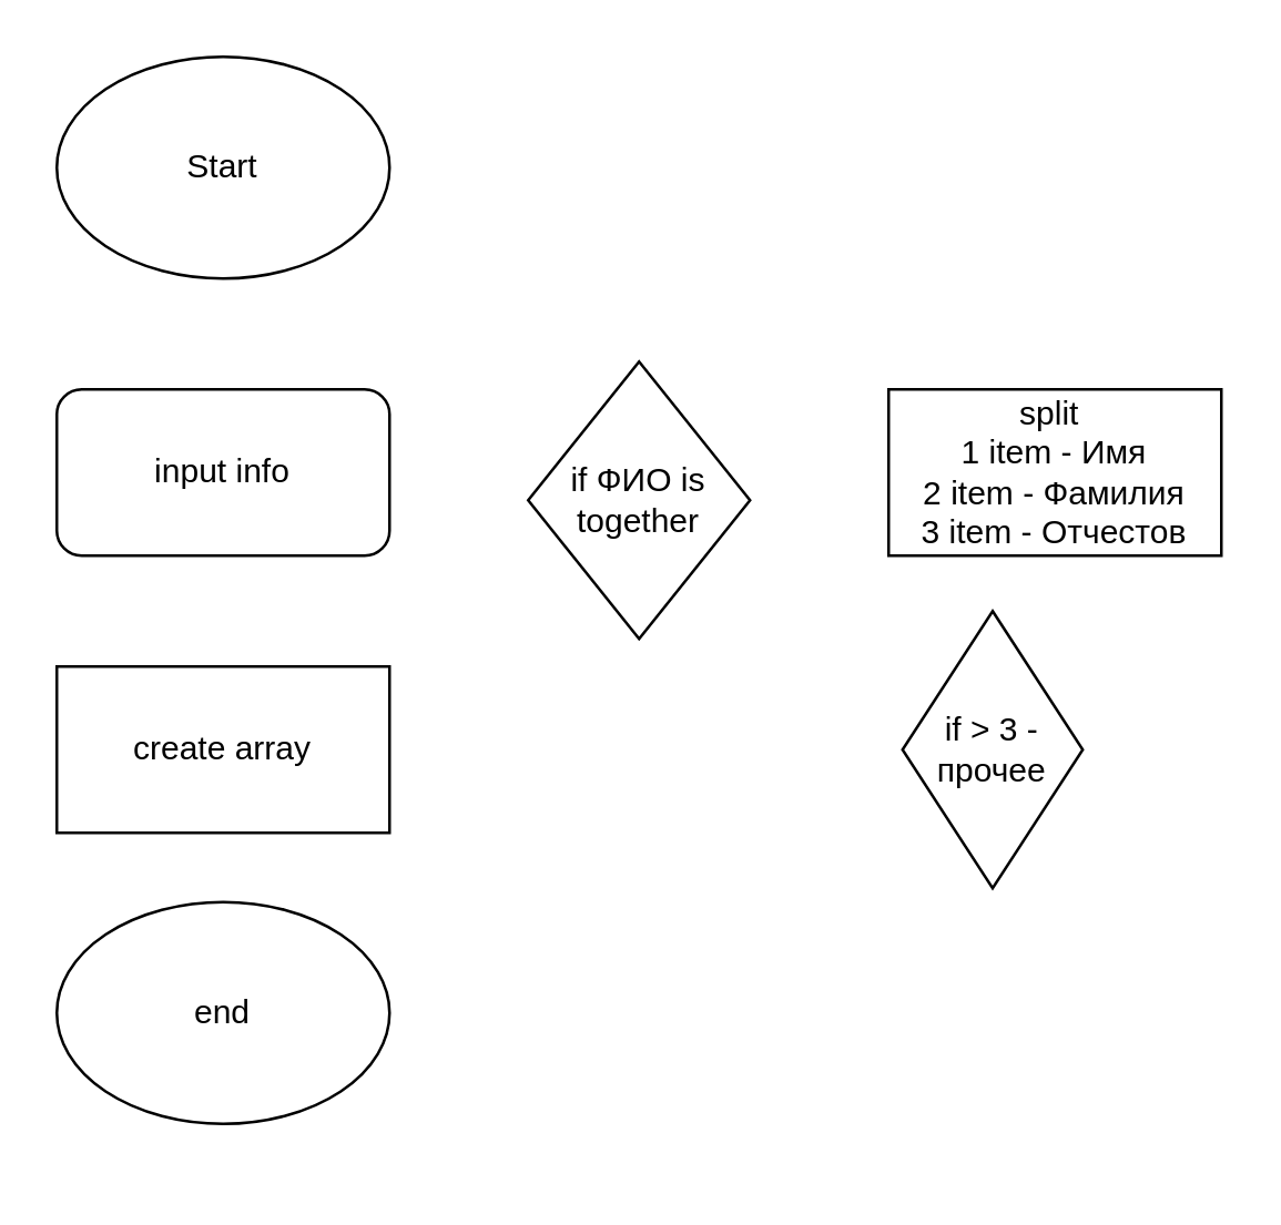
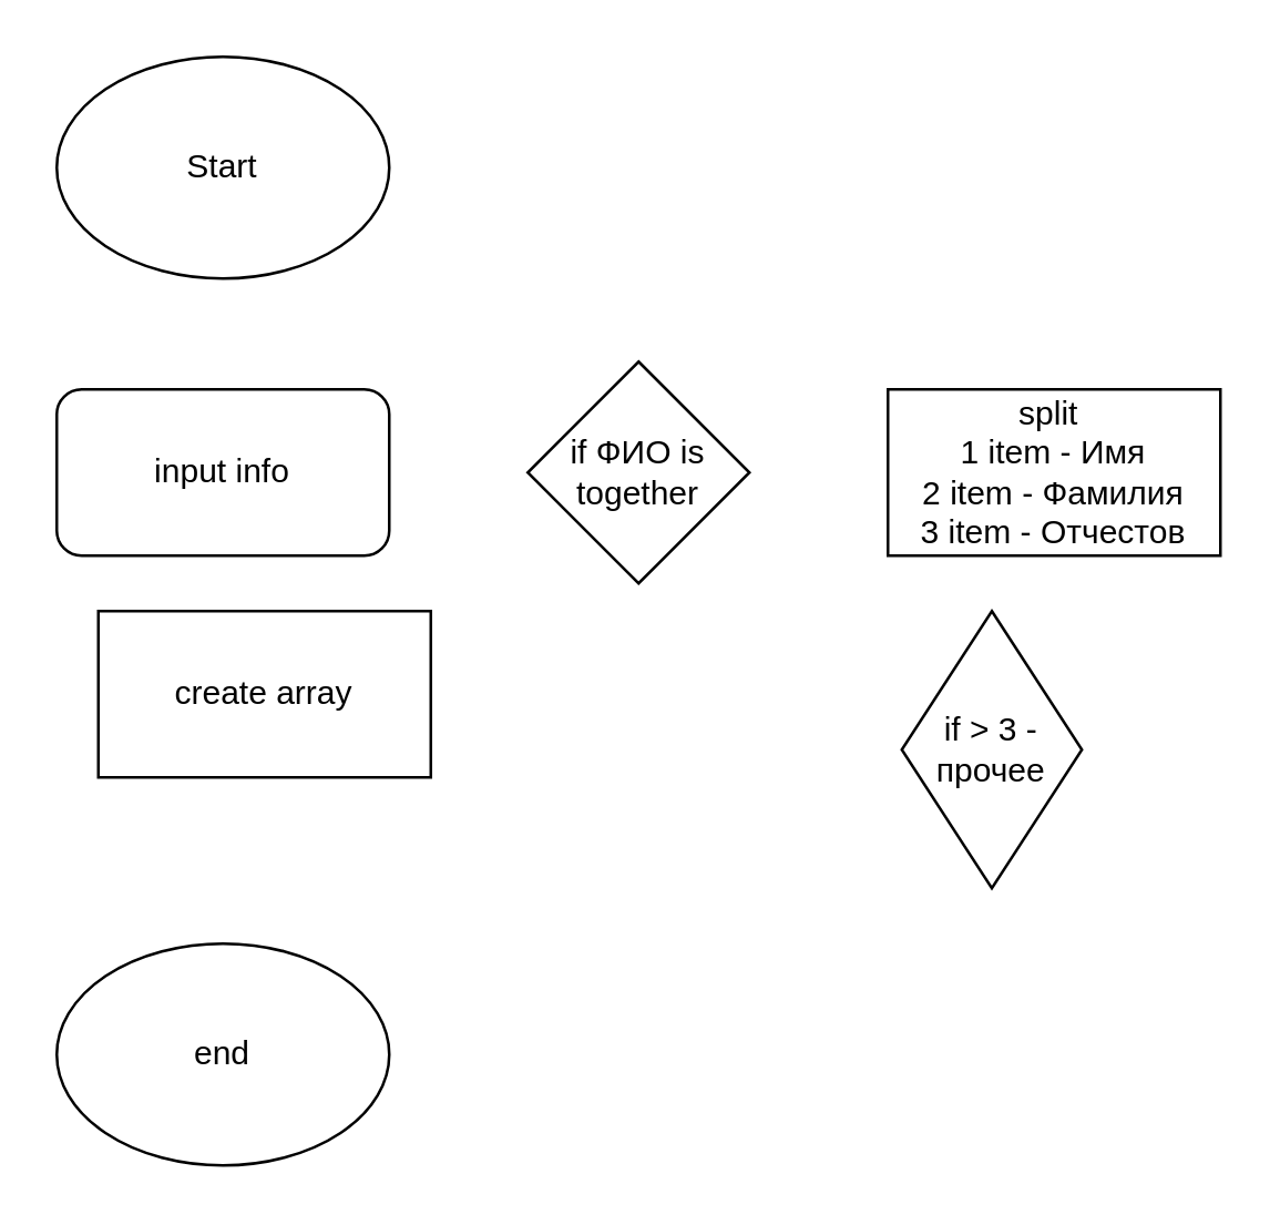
- <mxCell id="6" value="if ФИО is together" style="rhombus;whiteSpace=wrap;html=1;" vertex="1" parent="1"><mxGeometry x="190" y="130" width="80" height="100" as="geometry" /></mxCell>
+ <mxCell id="6" value="if ФИО is together" style="rhombus;whiteSpace=wrap;html=1;" vertex="1" parent="1"><mxGeometry x="190" y="130" width="80" height="80" as="geometry" /></mxCell>
- <mxCell id="4" value="create array" style="rounded=0;whiteSpace=wrap;html=1;" vertex="1" parent="1"><mxGeometry x="20" y="240" width="120" height="60" as="geometry" /></mxCell>
+ <mxCell id="4" value="create array" style="rounded=0;whiteSpace=wrap;html=1;" vertex="1" parent="1"><mxGeometry x="35" y="220" width="120" height="60" as="geometry" /></mxCell>
- <mxCell id="5" value="end" style="ellipse;whiteSpace=wrap;html=1;" vertex="1" parent="1"><mxGeometry x="20" y="325" width="120" height="80" as="geometry" /></mxCell>
+ <mxCell id="5" value="end" style="ellipse;whiteSpace=wrap;html=1;" vertex="1" parent="1"><mxGeometry x="20" y="340" width="120" height="80" as="geometry" /></mxCell>
